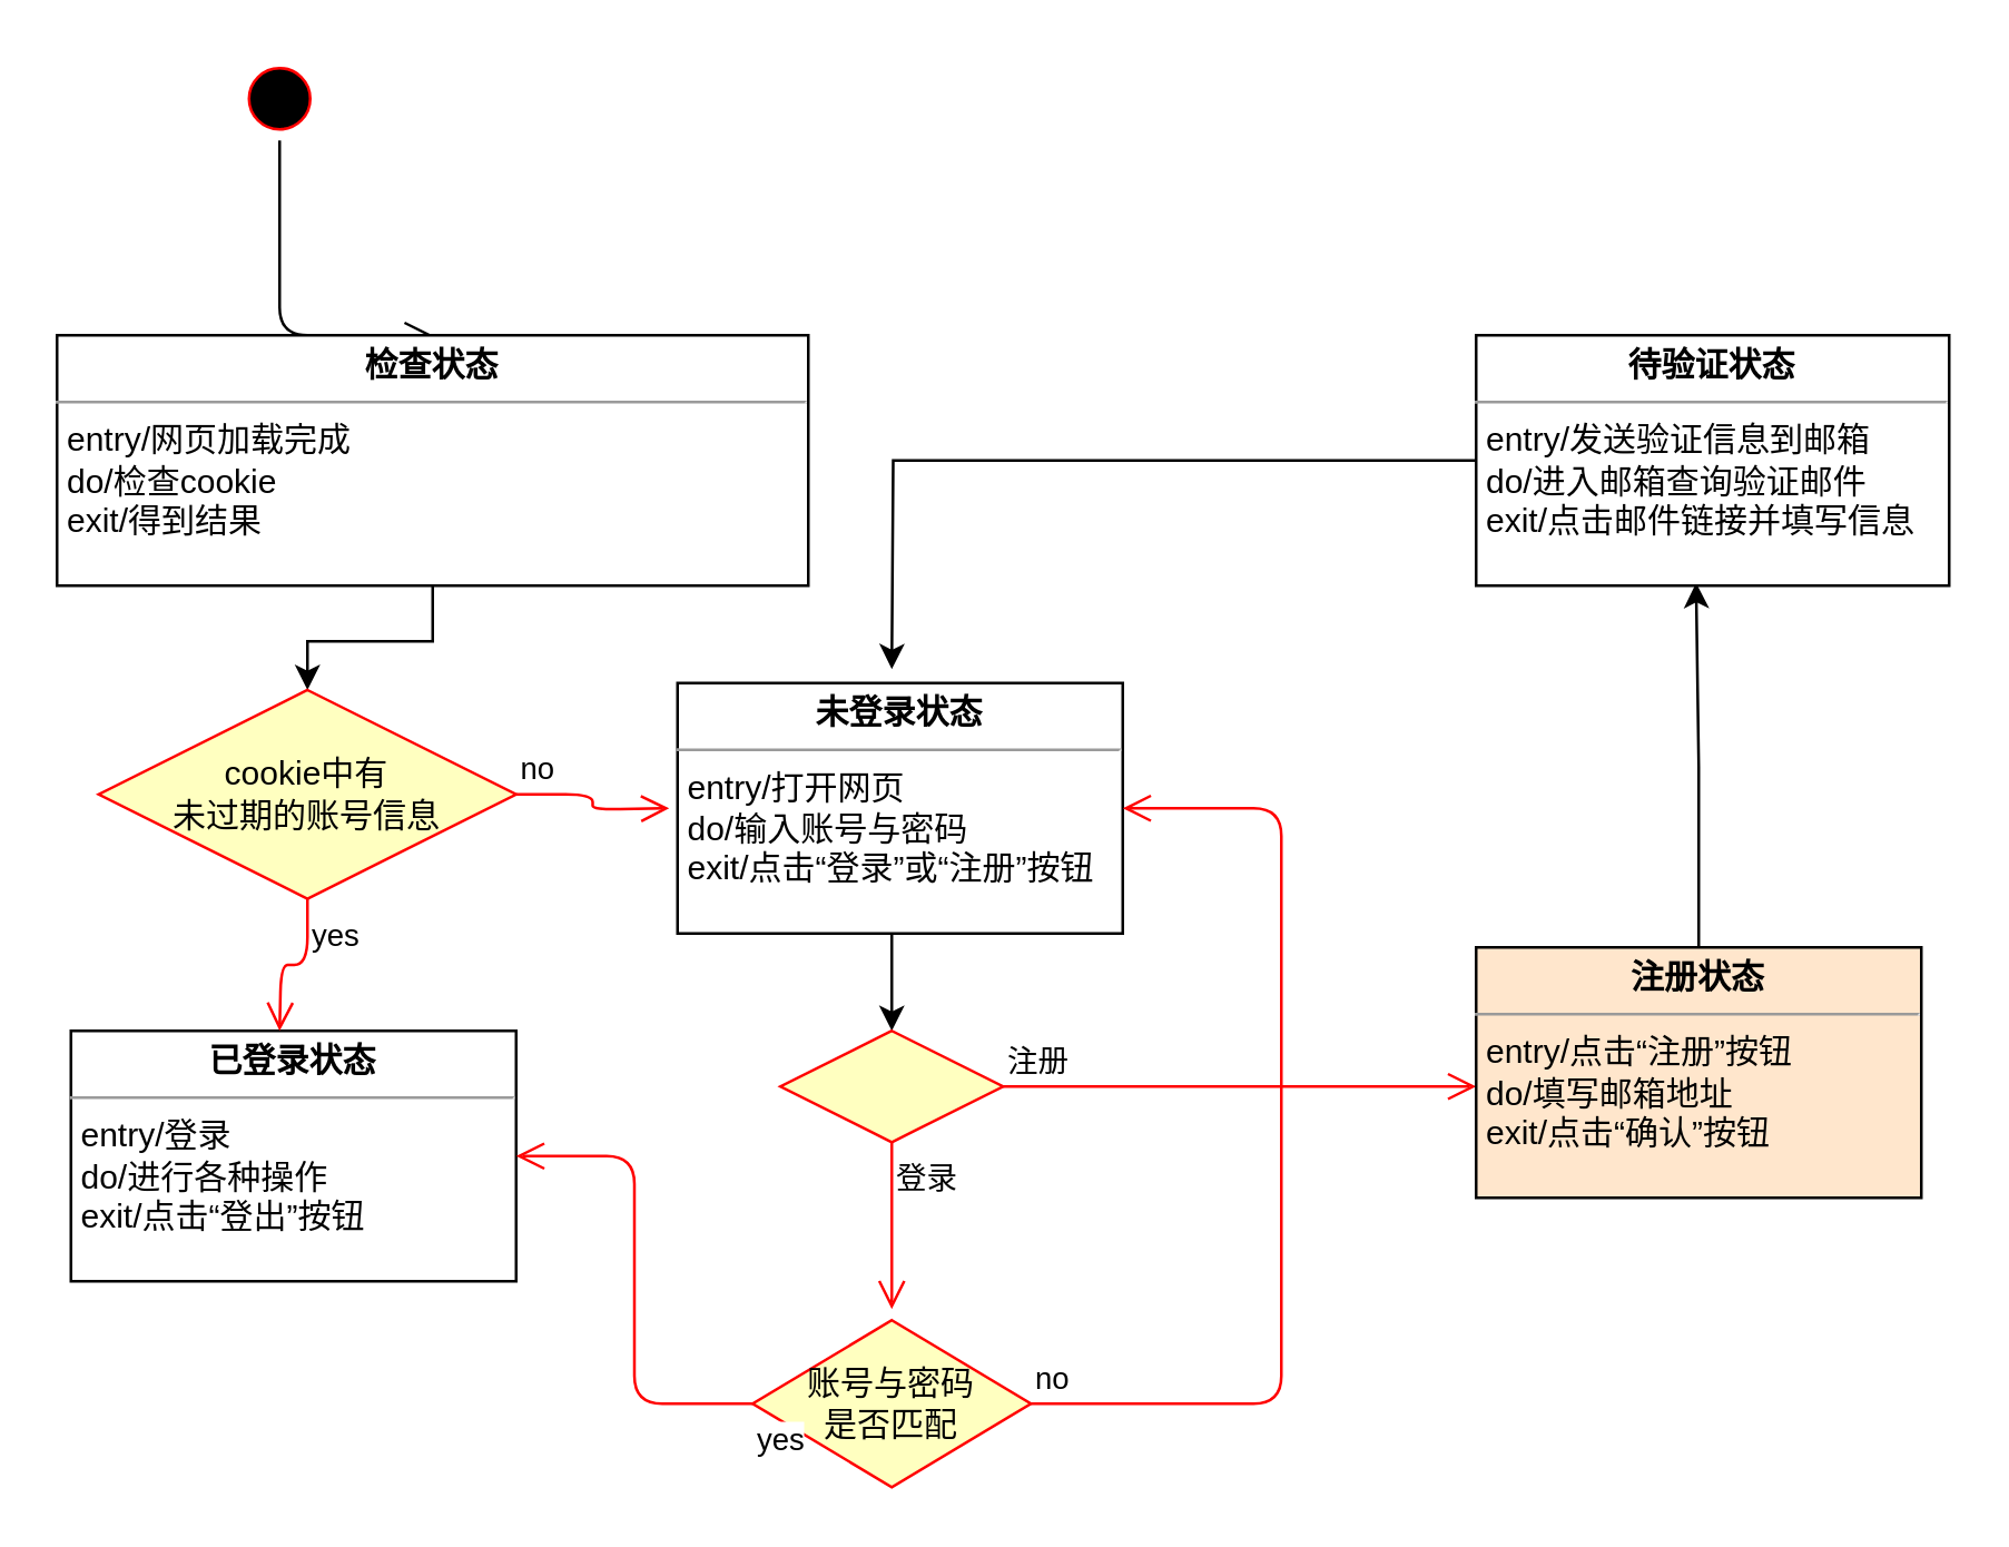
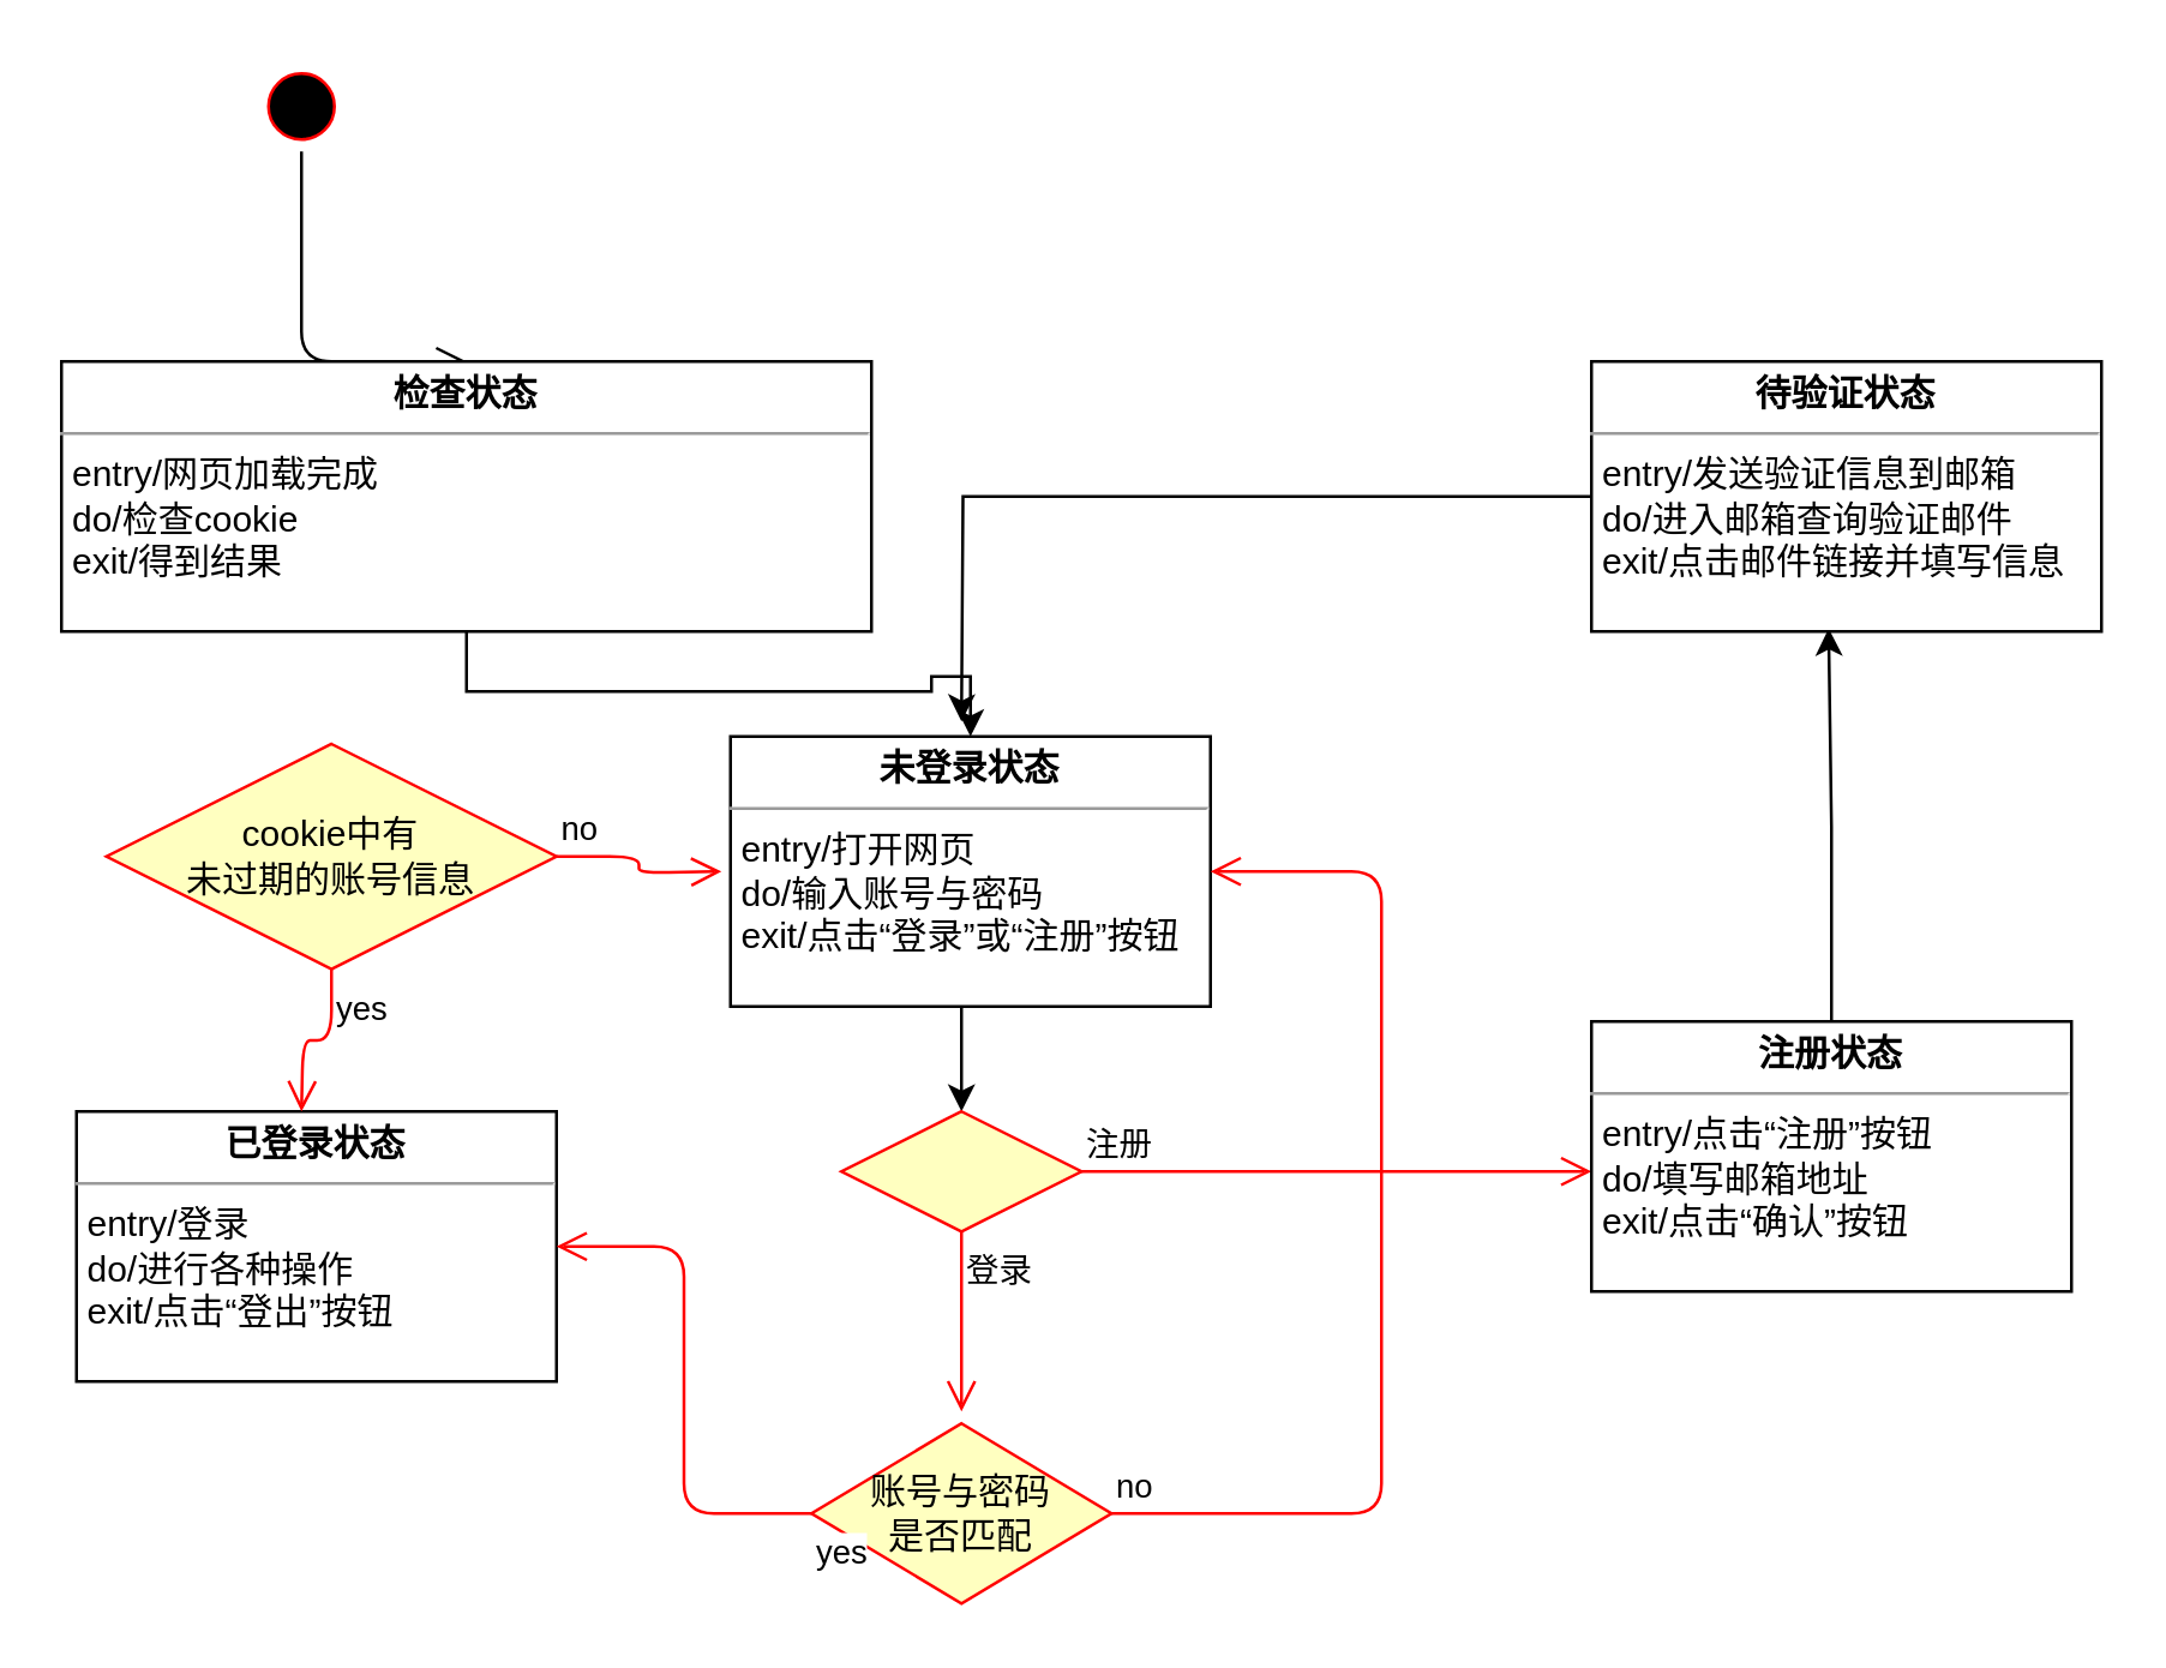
- <mxCell id="6" style="edgeStyle=orthogonalEdgeStyle;rounded=0;orthogonalLoop=1;jettySize=auto;html=1;exitX=0.5;exitY=1;exitDx=0;exitDy=0;entryX=0.5;entryY=0;entryDx=0;entryDy=0;strokeColor=#000000;" parent="1" source="7" target="9" edge="1"><mxGeometry relative="1" as="geometry" /></mxCell>
+ <mxCell id="6" style="edgeStyle=orthogonalEdgeStyle;rounded=0;orthogonalLoop=1;jettySize=auto;html=1;exitX=0.5;exitY=1;exitDx=0;exitDy=0;strokeColor=#000000;" parent="1" source="7" target="5" edge="1"><mxGeometry relative="1" as="geometry" /></mxCell>
- <mxCell id="19" value="&lt;p style=&quot;margin: 0px ; margin-top: 4px ; text-align: center&quot;&gt;&lt;b&gt;注册状态&lt;/b&gt;&lt;/p&gt;&lt;hr size=&quot;1&quot;&gt;&lt;p style=&quot;margin: 0px ; margin-left: 4px&quot;&gt;entry/点击“注册”按钮&lt;/p&gt;&lt;p style=&quot;margin: 0px ; margin-left: 4px&quot;&gt;do/填写邮箱地址&lt;/p&gt;&lt;p style=&quot;margin: 0px ; margin-left: 4px&quot;&gt;exit/点击“确认”按钮&lt;/p&gt;" style="verticalAlign=top;align=left;overflow=fill;fontSize=12;fontFamily=Helvetica;html=1;fillColor=#ffe6cc;" parent="1" vertex="1"><mxGeometry x="530" y="340" width="160" height="90" as="geometry" /></mxCell>
+ <mxCell id="19" value="&lt;p style=&quot;margin: 0px ; margin-top: 4px ; text-align: center&quot;&gt;&lt;b&gt;注册状态&lt;/b&gt;&lt;/p&gt;&lt;hr size=&quot;1&quot;&gt;&lt;p style=&quot;margin: 0px ; margin-left: 4px&quot;&gt;entry/点击“注册”按钮&lt;/p&gt;&lt;p style=&quot;margin: 0px ; margin-left: 4px&quot;&gt;do/填写邮箱地址&lt;/p&gt;&lt;p style=&quot;margin: 0px ; margin-left: 4px&quot;&gt;exit/点击“确认”按钮&lt;/p&gt;" style="verticalAlign=top;align=left;overflow=fill;fontSize=12;fontFamily=Helvetica;html=1;" parent="1" vertex="1"><mxGeometry x="530" y="340" width="160" height="90" as="geometry" /></mxCell>
